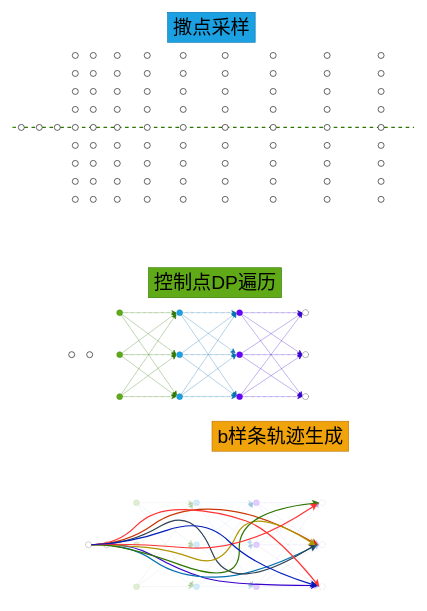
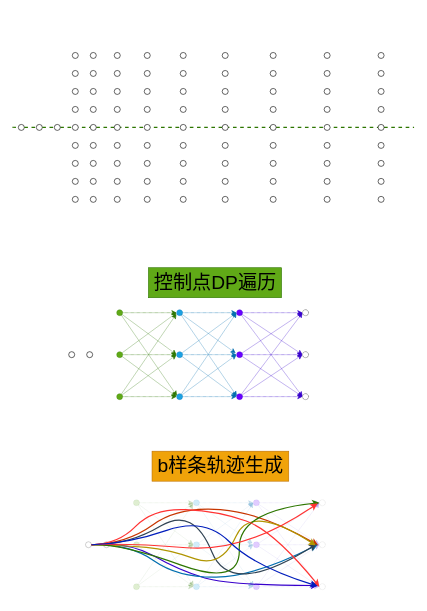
- <mxCell id="181" value="&lt;font style=&quot;font-size: 32px;&quot; color=&quot;#000000&quot;&gt;撒点采样&lt;/font&gt;" style="text;html=1;align=center;verticalAlign=middle;resizable=0;points=[];autosize=1;strokeColor=#006EAF;fillColor=#1ba1e2;fontColor=#ffffff;" vertex="1" parent="1"><mxGeometry x="279" y="20" width="146" height="50" as="geometry" /></mxCell>
- <mxCell id="183" value="&lt;font style=&quot;font-size: 32px;&quot; color=&quot;#000000&quot;&gt;b样条轨迹生成&lt;/font&gt;" style="text;html=1;align=center;verticalAlign=middle;resizable=0;points=[];autosize=1;strokeColor=#BD7000;fillColor=#f0a30a;fontColor=#000000;" vertex="1" parent="1"><mxGeometry x="353" y="702" width="228" height="50" as="geometry" /></mxCell>
+ <mxCell id="183" value="&lt;font style=&quot;font-size: 32px;&quot; color=&quot;#000000&quot;&gt;b样条轨迹生成&lt;/font&gt;" style="text;html=1;align=center;verticalAlign=middle;resizable=0;points=[];autosize=1;strokeColor=#BD7000;fillColor=#f0a30a;fontColor=#000000;" vertex="1" parent="1"><mxGeometry x="253" y="752" width="228" height="50" as="geometry" /></mxCell>
